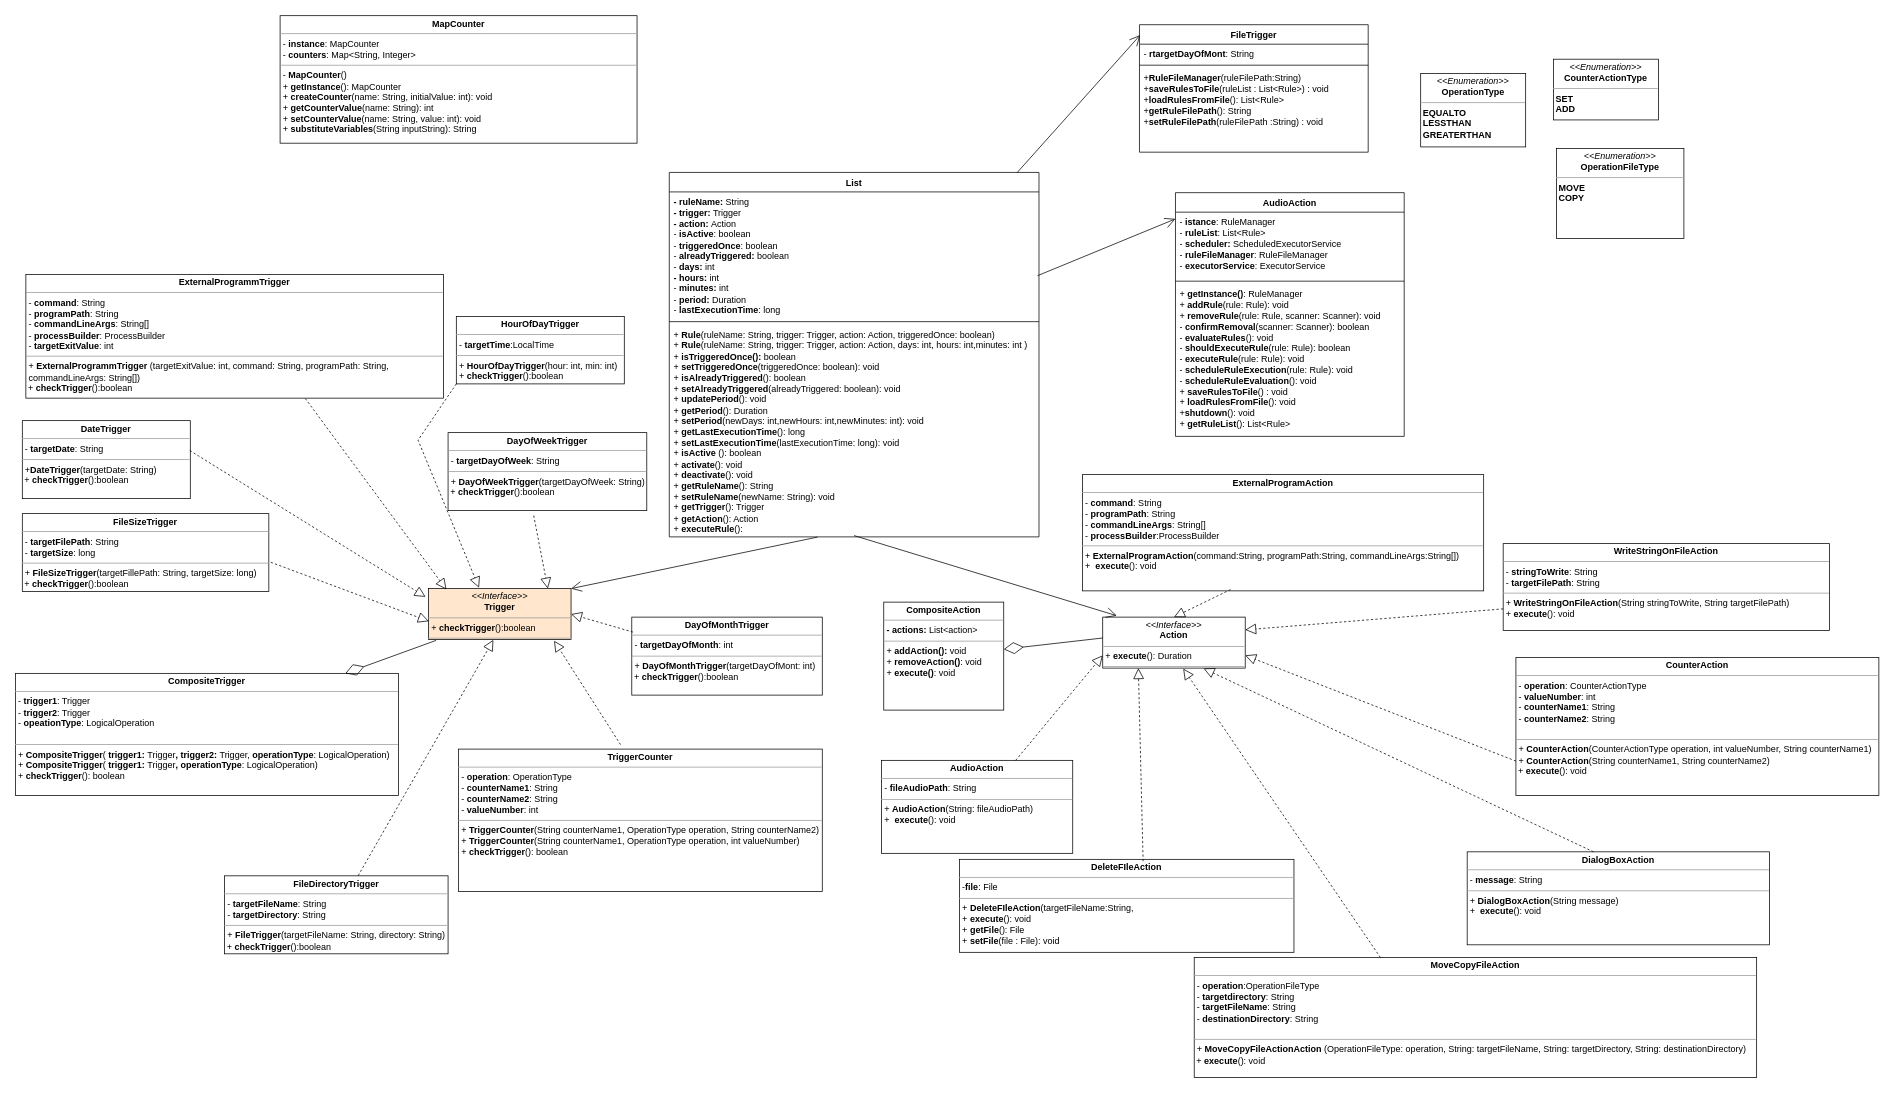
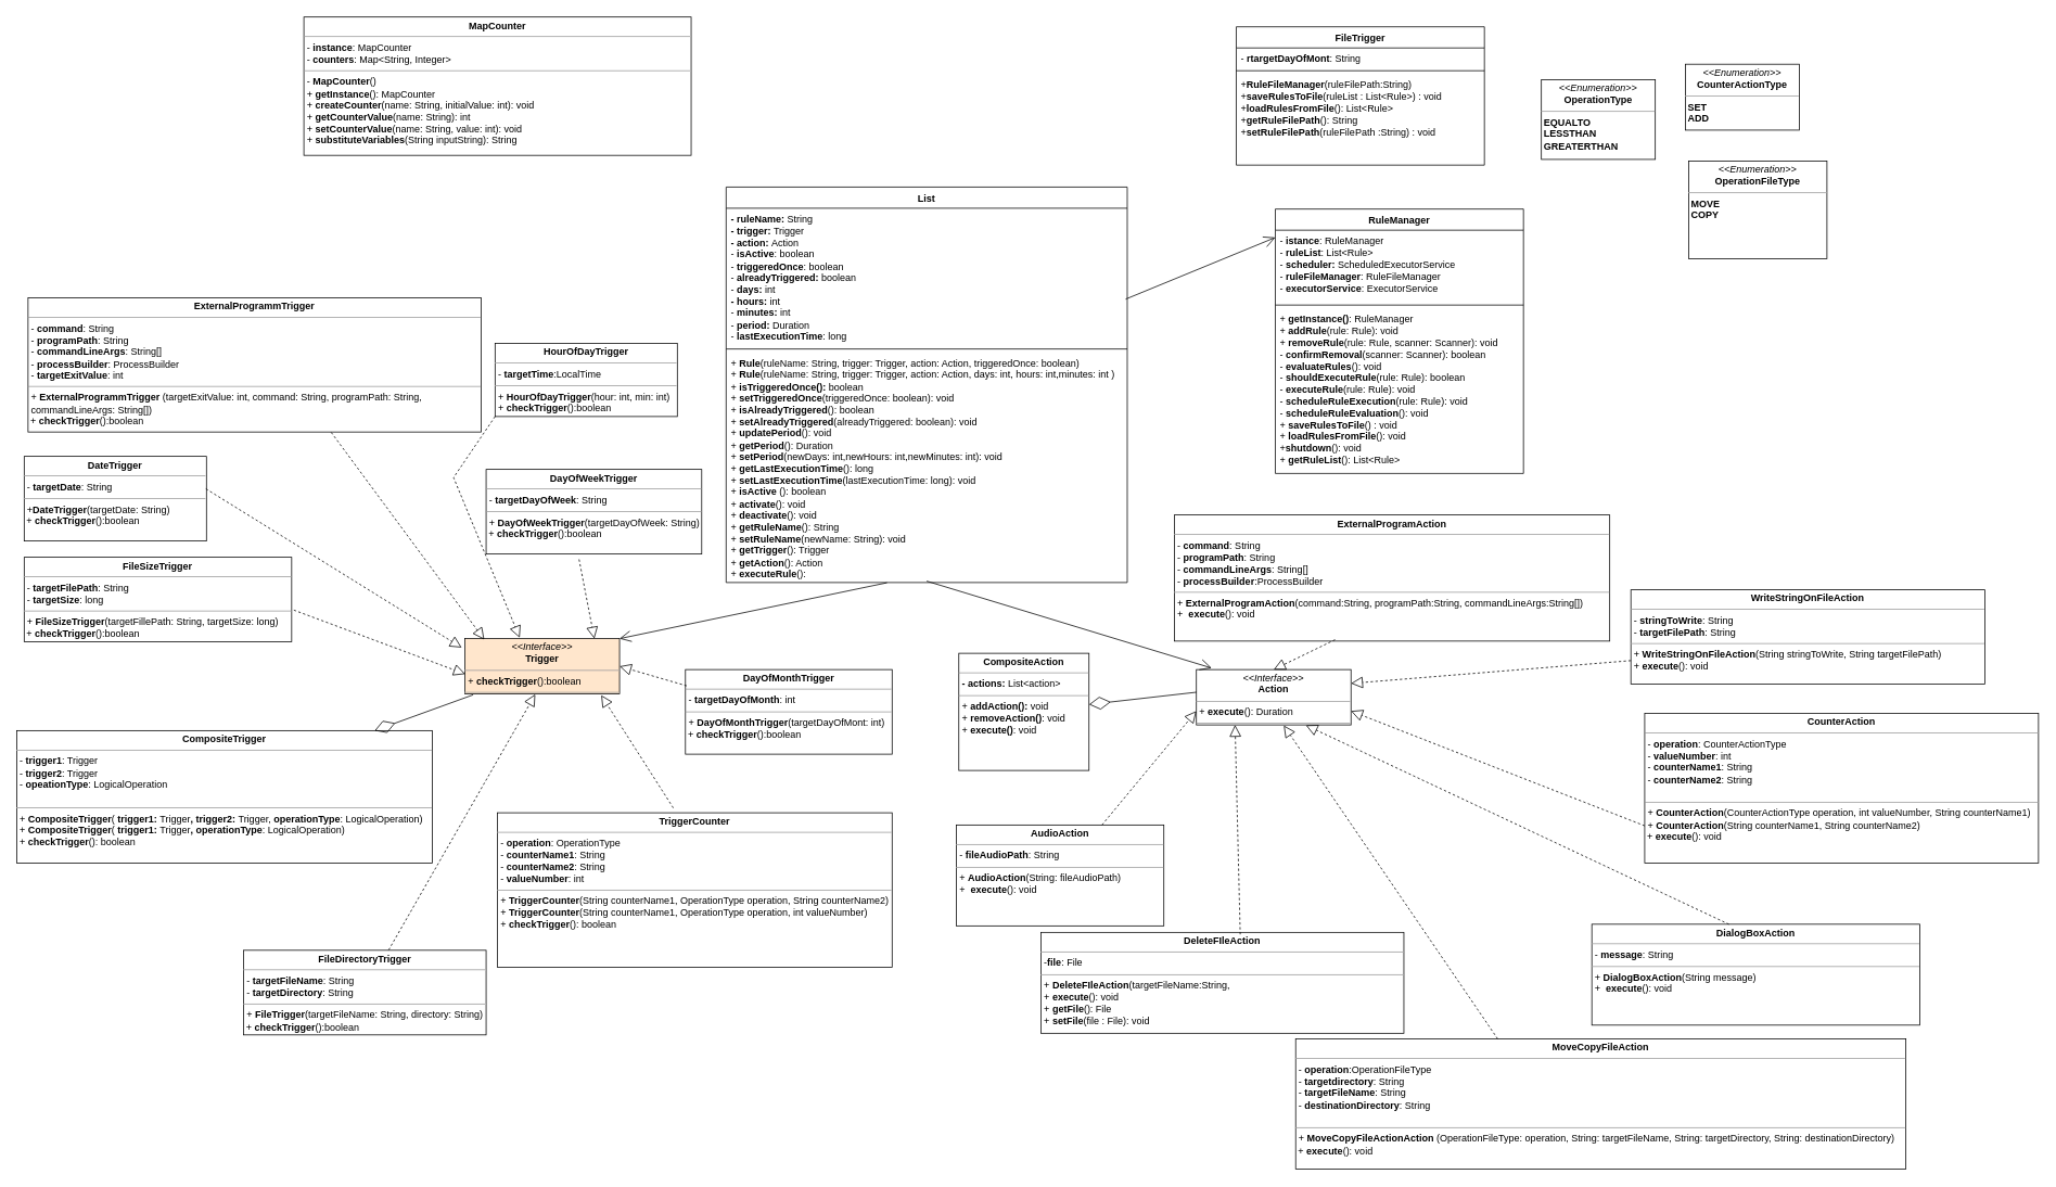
- <mxCell id="55" value="" style="endArrow=open;endFill=1;endSize=12;html=1;rounded=0;entryX=0.003;entryY=0.082;entryDx=0;entryDy=0;entryPerimeter=0;" parent="1" source="2" target="51" edge="1"><mxGeometry width="160" relative="1" as="geometry"><mxPoint x="1314" y="121" as="sourcePoint" /><mxPoint x="1474" y="121" as="targetPoint" /></mxGeometry></mxCell>
- <mxCell id="6" value="AudioAction" style="swimlane;fontStyle=1;align=center;verticalAlign=top;childLayout=stackLayout;horizontal=1;startSize=26;horizontalStack=0;resizeParent=1;resizeParentMax=0;resizeLast=0;collapsible=1;marginBottom=0;whiteSpace=wrap;html=1;" parent="1" vertex="1"><mxGeometry x="1567" y="256" width="305" height="325" as="geometry" /></mxCell>
+ <mxCell id="6" value="RuleManager" style="swimlane;fontStyle=1;align=center;verticalAlign=top;childLayout=stackLayout;horizontal=1;startSize=26;horizontalStack=0;resizeParent=1;resizeParentMax=0;resizeLast=0;collapsible=1;marginBottom=0;whiteSpace=wrap;html=1;" parent="1" vertex="1"><mxGeometry x="1567" y="256" width="305" height="325" as="geometry" /></mxCell>
